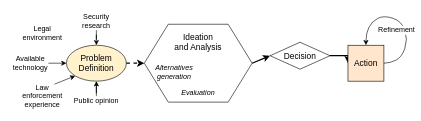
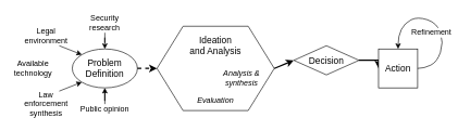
+ <mxCell id="17" value="" style="endArrow=classic;html=1;strokeWidth=1;fontSize=12;exitX=0.75;exitY=1;exitDx=0;exitDy=0;entryX=0;entryY=0;entryDx=0;entryDy=0;" parent="1" source="12" target="2" edge="1"><mxGeometry width="50" height="50" relative="1" as="geometry"><mxPoint x="290" y="70" as="sourcePoint" /><mxPoint x="340" y="20" as="targetPoint" /></mxGeometry></mxCell>
- <mxCell id="16" value="" style="endArrow=classic;html=1;strokeWidth=1;fontSize=12;exitX=1;exitY=0.5;exitDx=0;exitDy=0;entryX=0;entryY=0.5;entryDx=0;entryDy=0;" parent="1" source="13" target="2" edge="1"><mxGeometry width="50" height="50" relative="1" as="geometry"><mxPoint x="290" y="70" as="sourcePoint" /><mxPoint x="340" y="20" as="targetPoint" /></mxGeometry></mxCell>
- <mxCell id="2" value="Problem&lt;br&gt;Definition" style="ellipse;whiteSpace=wrap;html=1;fontSize=14;fillColor=#fff2cc;" parent="1" vertex="1"><mxGeometry x="110" y="75" width="100" height="60" as="geometry" /></mxCell>
+ <mxCell id="2" value="Problem&lt;br&gt;Definition" style="ellipse;whiteSpace=wrap;html=1;fontSize=14;" parent="1" vertex="1"><mxGeometry x="110" y="75" width="100" height="60" as="geometry" /></mxCell>
- <mxCell id="5" value="Action" style="whiteSpace=wrap;html=1;fontSize=14;aspect=fixed;fillColor=#ffe6cc;" parent="1" vertex="1"><mxGeometry x="580" y="75" width="60" height="60" as="geometry" /></mxCell>
+ <mxCell id="5" value="Action" style="whiteSpace=wrap;html=1;fontSize=14;aspect=fixed;" parent="1" vertex="1"><mxGeometry x="580" y="75" width="60" height="60" as="geometry" /></mxCell>
- <mxCell id="9" value="Alternatives generation" style="text;html=1;strokeColor=none;fillColor=none;align=center;verticalAlign=middle;whiteSpace=wrap;rounded=0;fontSize=12;fontStyle=2" parent="1" vertex="1"><mxGeometry x="250" y="105" width="80" height="30" as="geometry" /></mxCell>
+ <mxCell id="8" value="Analysis &amp;amp; synthesis" style="text;html=1;strokeColor=none;fillColor=none;align=center;verticalAlign=middle;whiteSpace=wrap;rounded=0;fontSize=12;fontStyle=2" parent="1" vertex="1"><mxGeometry x="330" y="105" width="80" height="30" as="geometry" /></mxCell>
- <mxCell id="14" value="Law enforcement experience" style="text;html=1;strokeColor=none;fillColor=none;align=center;verticalAlign=middle;whiteSpace=wrap;rounded=0;fontSize=12;" parent="1" vertex="1"><mxGeometry x="30" y="140" width="80" height="40" as="geometry" /></mxCell>
+ <mxCell id="14" value="Law enforcement synthesis" style="text;html=1;strokeColor=none;fillColor=none;align=center;verticalAlign=middle;whiteSpace=wrap;rounded=0;fontSize=12;" parent="1" vertex="1"><mxGeometry x="30" y="140" width="80" height="40" as="geometry" /></mxCell>
